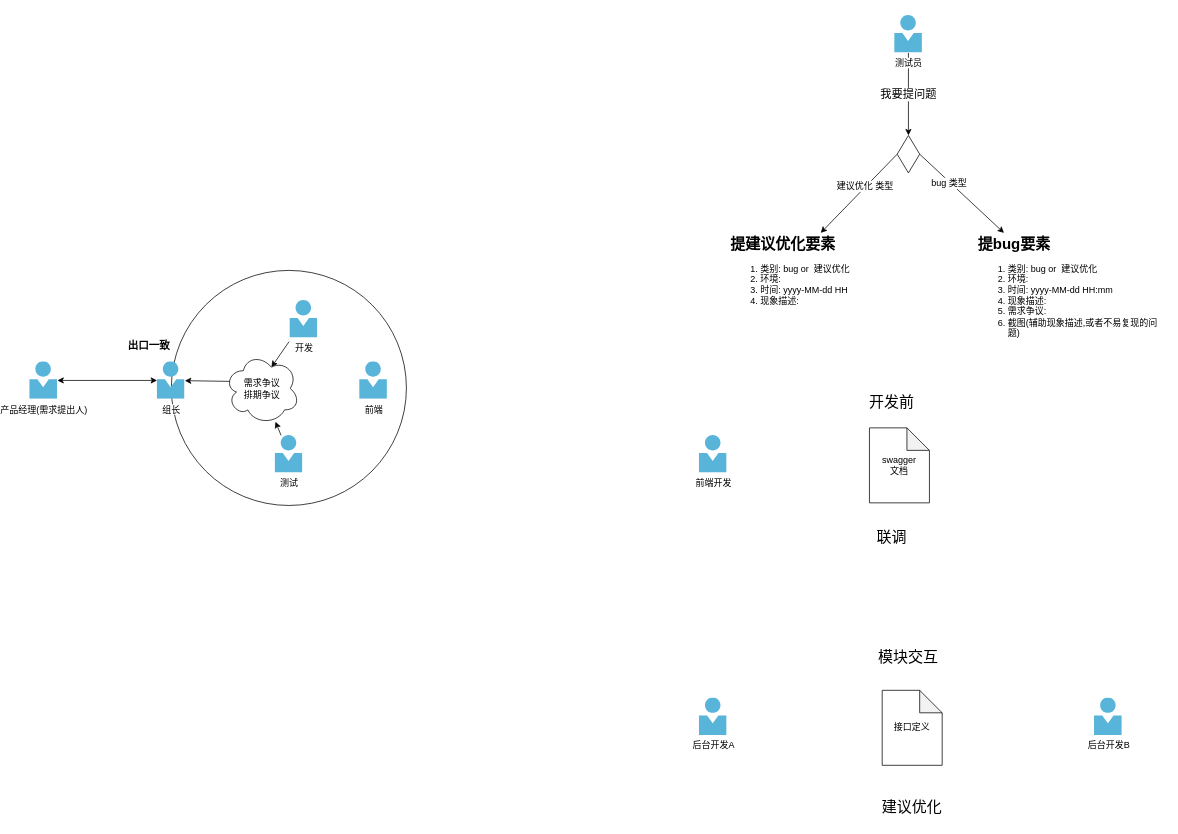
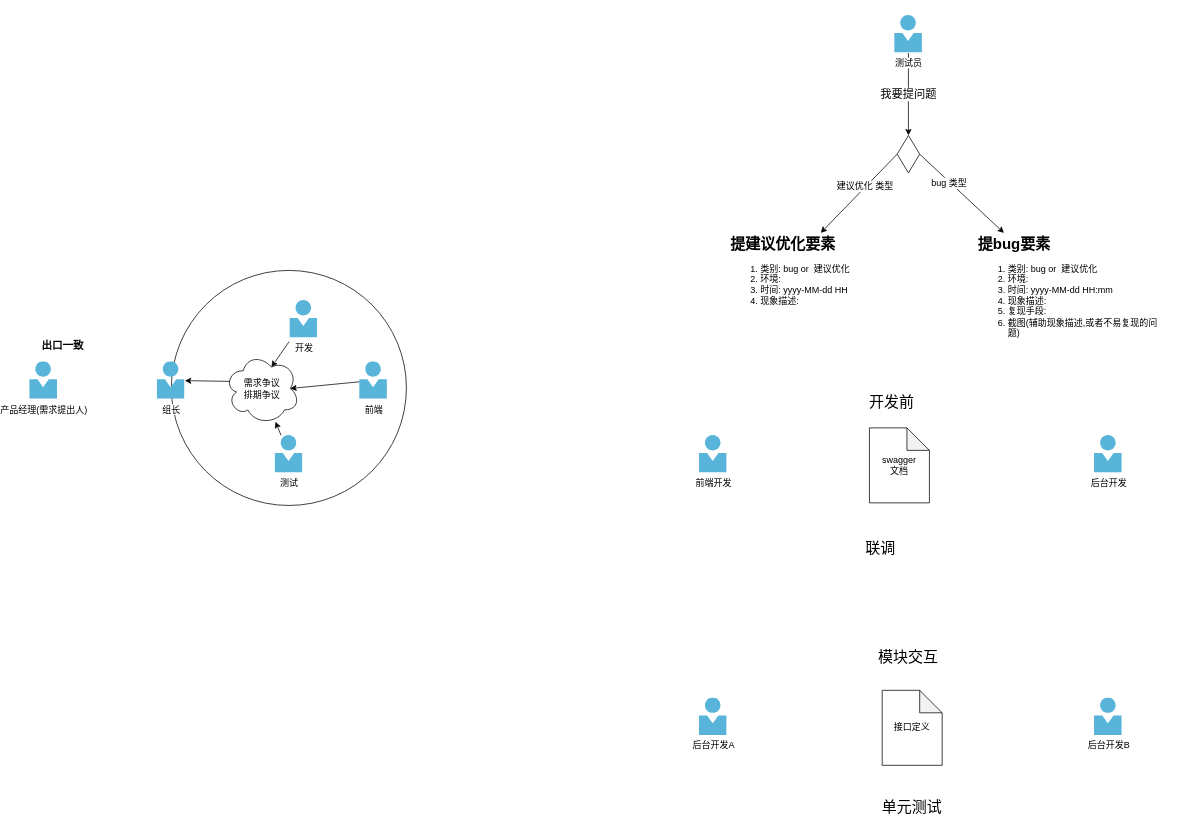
- <mxCell id="10" value="&lt;h1 style=&quot;font-size: 20px&quot;&gt;&lt;font style=&quot;font-size: 20px&quot;&gt;提bug要素&lt;/font&gt;&lt;/h1&gt;&lt;p&gt;&lt;ol&gt;&lt;li&gt;类别: bug or&amp;nbsp; 建议优化&lt;/li&gt;&lt;li&gt;&lt;font style=&quot;font-size: 12px&quot;&gt;环境:&lt;/font&gt;&lt;/li&gt;&lt;li&gt;时间: yyyy-MM-dd HH:mm&lt;/li&gt;&lt;li&gt;&lt;span&gt;现象描述:&lt;/span&gt;&lt;/li&gt;&lt;li&gt;&lt;span&gt;需求争议:&lt;/span&gt;&lt;/li&gt;&lt;li&gt;&lt;span&gt;截图(辅助现象描述,或者不易复现的问题)&lt;/span&gt;&lt;/li&gt;&lt;/ol&gt;&lt;/p&gt;" style="text;html=1;strokeColor=none;fillColor=none;spacing=5;spacingTop=-20;whiteSpace=wrap;overflow=hidden;rounded=0;" vertex="1" parent="1"><mxGeometry x="1280" y="310" width="250" height="160" as="geometry" /></mxCell>
+ <mxCell id="10" value="&lt;h1 style=&quot;font-size: 20px&quot;&gt;&lt;font style=&quot;font-size: 20px&quot;&gt;提bug要素&lt;/font&gt;&lt;/h1&gt;&lt;p&gt;&lt;ol&gt;&lt;li&gt;类别: bug or&amp;nbsp; 建议优化&lt;/li&gt;&lt;li&gt;&lt;font style=&quot;font-size: 12px&quot;&gt;环境:&lt;/font&gt;&lt;/li&gt;&lt;li&gt;时间: yyyy-MM-dd HH:mm&lt;/li&gt;&lt;li&gt;&lt;span&gt;现象描述:&lt;/span&gt;&lt;/li&gt;&lt;li&gt;&lt;span&gt;复现手段:&lt;/span&gt;&lt;/li&gt;&lt;li&gt;&lt;span&gt;截图(辅助现象描述,或者不易复现的问题)&lt;/span&gt;&lt;/li&gt;&lt;/ol&gt;&lt;/p&gt;" style="text;html=1;strokeColor=none;fillColor=none;spacing=5;spacingTop=-20;whiteSpace=wrap;overflow=hidden;rounded=0;" vertex="1" parent="1"><mxGeometry x="1280" y="310" width="250" height="160" as="geometry" /></mxCell>
- <mxCell id="30" value="&lt;font style=&quot;font-size: 14px&quot;&gt;&lt;b&gt;出口一致&lt;/b&gt;&lt;/font&gt;" style="text;html=1;strokeColor=none;fillColor=none;align=center;verticalAlign=middle;whiteSpace=wrap;rounded=0;" vertex="1" parent="1"><mxGeometry x="150" y="450" width="59" height="20" as="geometry" /></mxCell>
+ <mxCell id="30" value="&lt;font style=&quot;font-size: 14px&quot;&gt;&lt;b&gt;出口一致&lt;/b&gt;&lt;/font&gt;" style="text;html=1;strokeColor=none;fillColor=none;align=center;verticalAlign=middle;whiteSpace=wrap;rounded=0;" vertex="1" parent="1"><mxGeometry x="35" y="450" width="59" height="20" as="geometry" /></mxCell>
- <mxCell id="28" style="edgeStyle=none;rounded=0;orthogonalLoop=1;jettySize=auto;html=1;startArrow=classic;startFill=1;" edge="1" parent="1" source="29" target="3"><mxGeometry relative="1" as="geometry" /></mxCell>
+ <mxCell id="26" style="edgeStyle=none;rounded=0;orthogonalLoop=1;jettySize=auto;html=1;entryX=0.875;entryY=0.5;entryDx=0;entryDy=0;entryPerimeter=0;startArrow=none;startFill=0;endArrow=classic;endFill=1;" edge="1" parent="1" source="27" target="33"><mxGeometry relative="1" as="geometry" /></mxCell>
+ <mxCell id="5" value="后台开发" style="aspect=fixed;html=1;points=[];align=center;image;fontSize=12;image=img/lib/mscae/Person.svg;" vertex="1" parent="1"><mxGeometry x="1440" y="580" width="37" height="50" as="geometry" /></mxCell>
- <mxCell id="18" value="&lt;font style=&quot;font-size: 20px&quot;&gt;联调&lt;/font&gt;" style="text;html=1;strokeColor=none;fillColor=none;align=center;verticalAlign=middle;whiteSpace=wrap;rounded=0;" vertex="1" parent="1"><mxGeometry x="1120" y="700" width="100" height="30" as="geometry" /></mxCell>
+ <mxCell id="18" value="&lt;font style=&quot;font-size: 20px&quot;&gt;联调&lt;/font&gt;" style="text;html=1;strokeColor=none;fillColor=none;align=center;verticalAlign=middle;whiteSpace=wrap;rounded=0;" vertex="1" parent="1"><mxGeometry x="1105" y="715" width="100" height="30" as="geometry" /></mxCell>
- <mxCell id="22" value="&lt;font style=&quot;font-size: 20px&quot;&gt;建议优化&lt;/font&gt;" style="text;html=1;strokeColor=none;fillColor=none;align=center;verticalAlign=middle;whiteSpace=wrap;rounded=0;" vertex="1" parent="1"><mxGeometry x="1152" y="1060" width="90" height="30" as="geometry" /></mxCell>
+ <mxCell id="22" value="&lt;font style=&quot;font-size: 20px&quot;&gt;单元测试&lt;/font&gt;" style="text;html=1;strokeColor=none;fillColor=none;align=center;verticalAlign=middle;whiteSpace=wrap;rounded=0;" vertex="1" parent="1"><mxGeometry x="1152" y="1060" width="90" height="30" as="geometry" /></mxCell>
